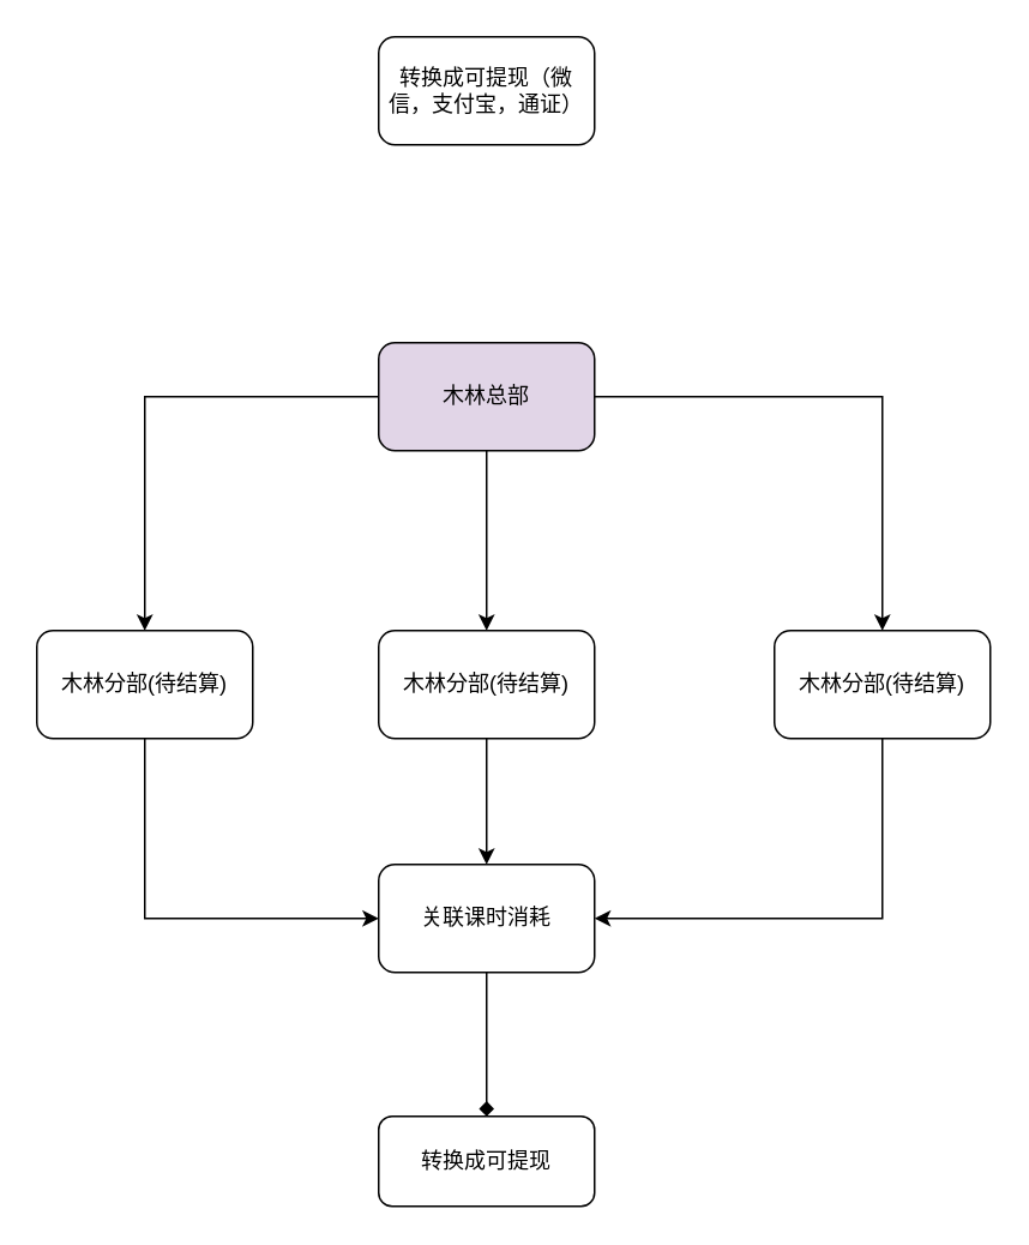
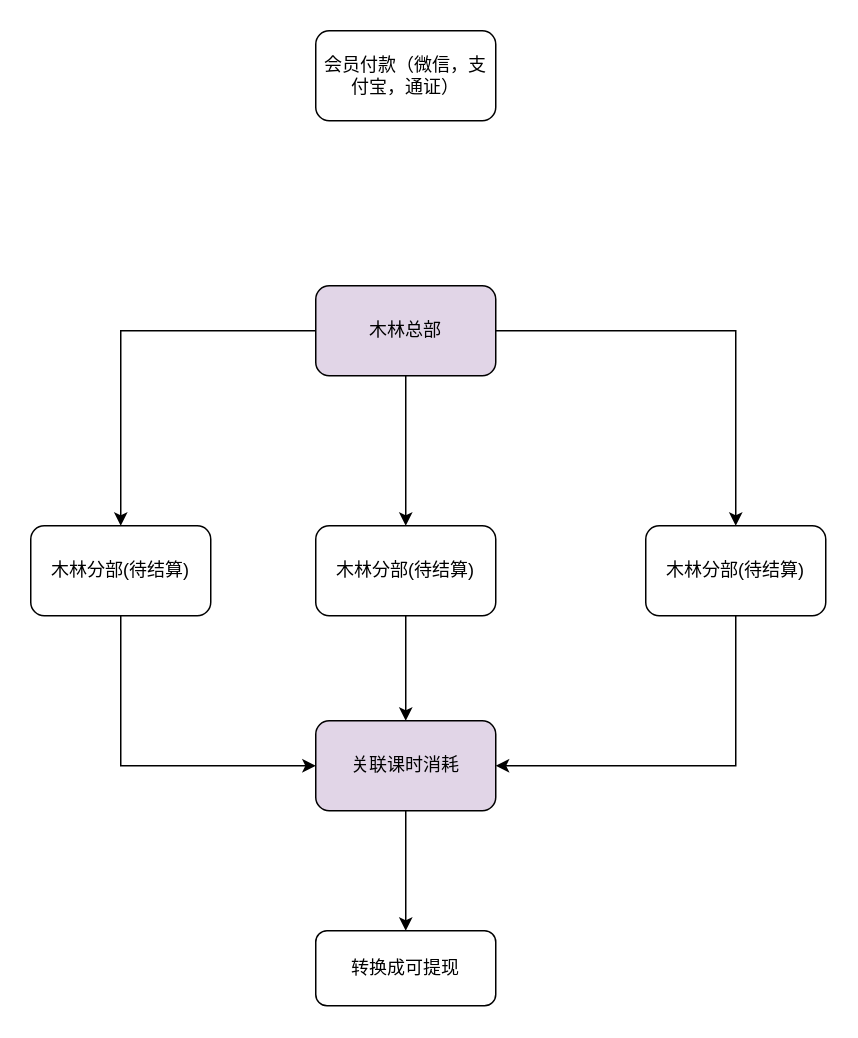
- <mxCell id="2" value="转换成可提现（微信，支付宝，通证）" style="rounded=1;whiteSpace=wrap;html=1;" parent="1" vertex="1"><mxGeometry x="210" y="20" width="120" height="60" as="geometry" /></mxCell>
+ <mxCell id="2" value="会员付款（微信，支付宝，通证）" style="rounded=1;whiteSpace=wrap;html=1;" parent="1" vertex="1"><mxGeometry x="210" y="20" width="120" height="60" as="geometry" /></mxCell>
- <mxCell id="14" value="关联课时消耗" style="rounded=1;whiteSpace=wrap;html=1;" vertex="1" parent="1"><mxGeometry x="210" y="480" width="120" height="60" as="geometry" /></mxCell>
+ <mxCell id="14" value="关联课时消耗" style="rounded=1;whiteSpace=wrap;html=1;fillColor=#e1d5e7;" vertex="1" parent="1"><mxGeometry x="210" y="480" width="120" height="60" as="geometry" /></mxCell>
- <mxCell id="13" value="" style="edgeStyle=orthogonalEdgeStyle;rounded=0;orthogonalLoop=1;jettySize=auto;html=1;endArrow=diamond;" edge="1" parent="1" source="14" target="15"><mxGeometry relative="1" as="geometry" /></mxCell>
+ <mxCell id="13" value="" style="edgeStyle=orthogonalEdgeStyle;rounded=0;orthogonalLoop=1;jettySize=auto;html=1;" edge="1" parent="1" source="14" target="15"><mxGeometry relative="1" as="geometry" /></mxCell>
